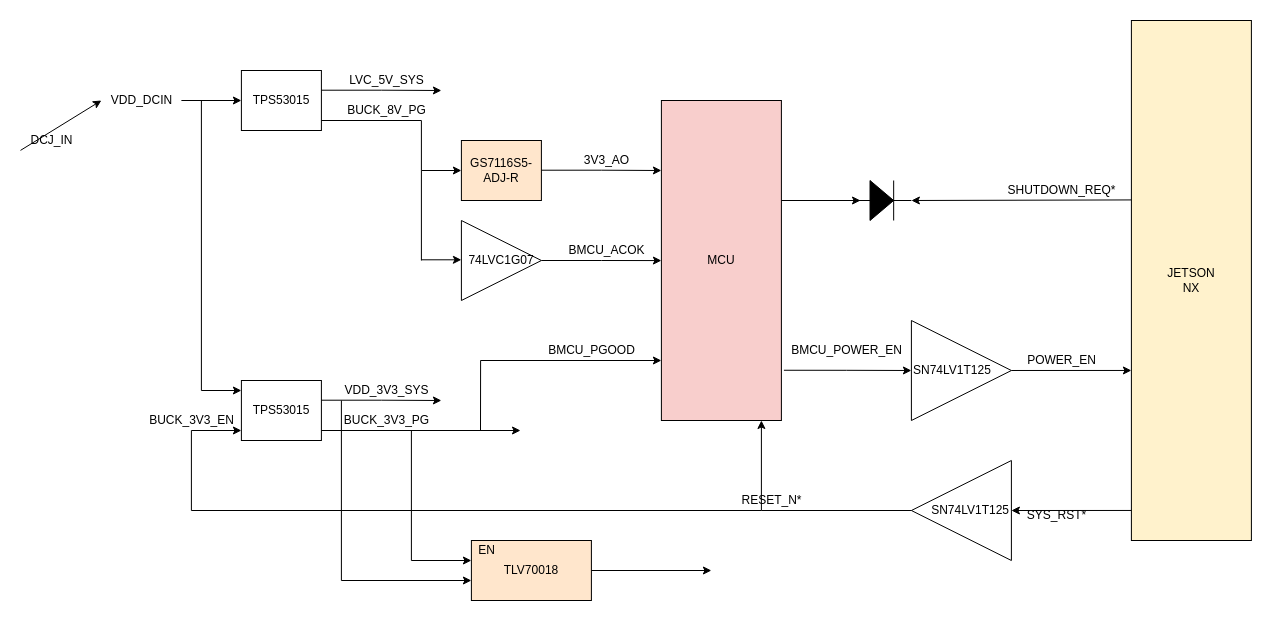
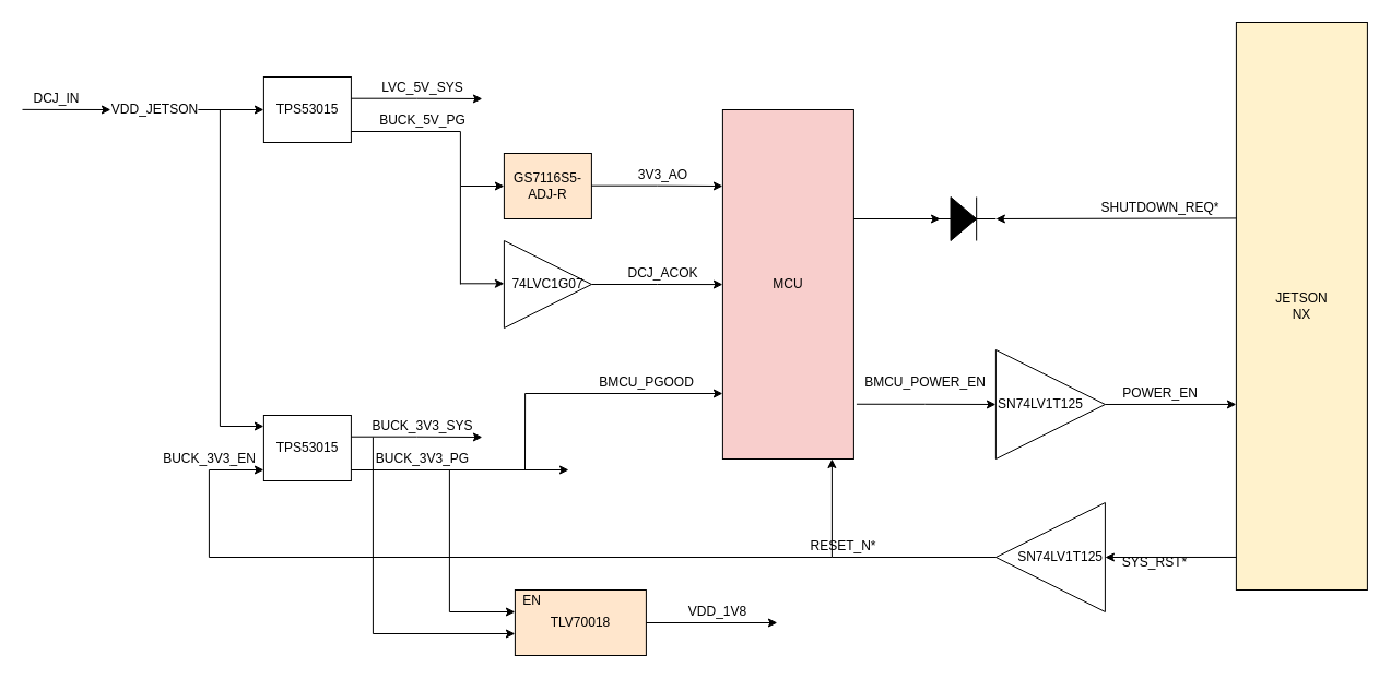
- <mxCell id="5" value="VDD_DCIN" style="text;html=1;align=center;verticalAlign=middle;resizable=0;points=[];autosize=1;" vertex="1" parent="1"><mxGeometry x="100.9" y="90" width="80" height="20" as="geometry" /></mxCell>
+ <mxCell id="5" value="VDD_JETSON" style="text;html=1;align=center;verticalAlign=middle;resizable=0;points=[];autosize=1;" vertex="1" parent="1"><mxGeometry x="100.9" y="90" width="80" height="20" as="geometry" /></mxCell>
- <mxCell id="9" value="&lt;span style=&quot;text-align: left&quot;&gt;BUCK_8V_PG&lt;/span&gt;" style="text;html=1;align=center;verticalAlign=middle;resizable=0;points=[];autosize=1;" vertex="1" parent="1"><mxGeometry x="340.9" y="100" width="90" height="20" as="geometry" /></mxCell>
+ <mxCell id="9" value="&lt;span style=&quot;text-align: left&quot;&gt;BUCK_5V_PG&lt;/span&gt;" style="text;html=1;align=center;verticalAlign=middle;resizable=0;points=[];autosize=1;" vertex="1" parent="1"><mxGeometry x="340.9" y="100" width="90" height="20" as="geometry" /></mxCell>
- <mxCell id="3" value="DCJ_IN" style="text;html=1;align=center;verticalAlign=middle;resizable=0;points=[];autosize=1;" vertex="1" parent="1"><mxGeometry x="20.9" y="130" width="60" height="20" as="geometry" /></mxCell>
+ <mxCell id="3" value="DCJ_IN" style="text;html=1;align=center;verticalAlign=middle;resizable=0;points=[];autosize=1;" vertex="1" parent="1"><mxGeometry x="20.9" y="80" width="60" height="20" as="geometry" /></mxCell>
- <mxCell id="17" value="BMCU_ACOK" style="text;html=1;align=center;verticalAlign=middle;resizable=0;points=[];autosize=1;" vertex="1" parent="1"><mxGeometry x="560.9" y="240" width="90" height="20" as="geometry" /></mxCell>
+ <mxCell id="17" value="DCJ_ACOK" style="text;html=1;align=center;verticalAlign=middle;resizable=0;points=[];autosize=1;" vertex="1" parent="1"><mxGeometry x="560.9" y="240" width="90" height="20" as="geometry" /></mxCell>
- <mxCell id="34" value="VDD_3V3_SYS" style="text;html=1;align=center;verticalAlign=middle;resizable=0;points=[];autosize=1;" vertex="1" parent="1"><mxGeometry x="335.9" y="380" width="100" height="20" as="geometry" /></mxCell>
+ <mxCell id="34" value="BUCK_3V3_SYS" style="text;html=1;align=center;verticalAlign=middle;resizable=0;points=[];autosize=1;" vertex="1" parent="1"><mxGeometry x="335.9" y="380" width="100" height="20" as="geometry" /></mxCell>
+ <mxCell id="44" value="VDD_1V8" style="text;html=1;align=center;verticalAlign=middle;resizable=0;points=[];autosize=1;" vertex="1" parent="1"><mxGeometry x="620.9" y="550" width="70" height="20" as="geometry" /></mxCell>
